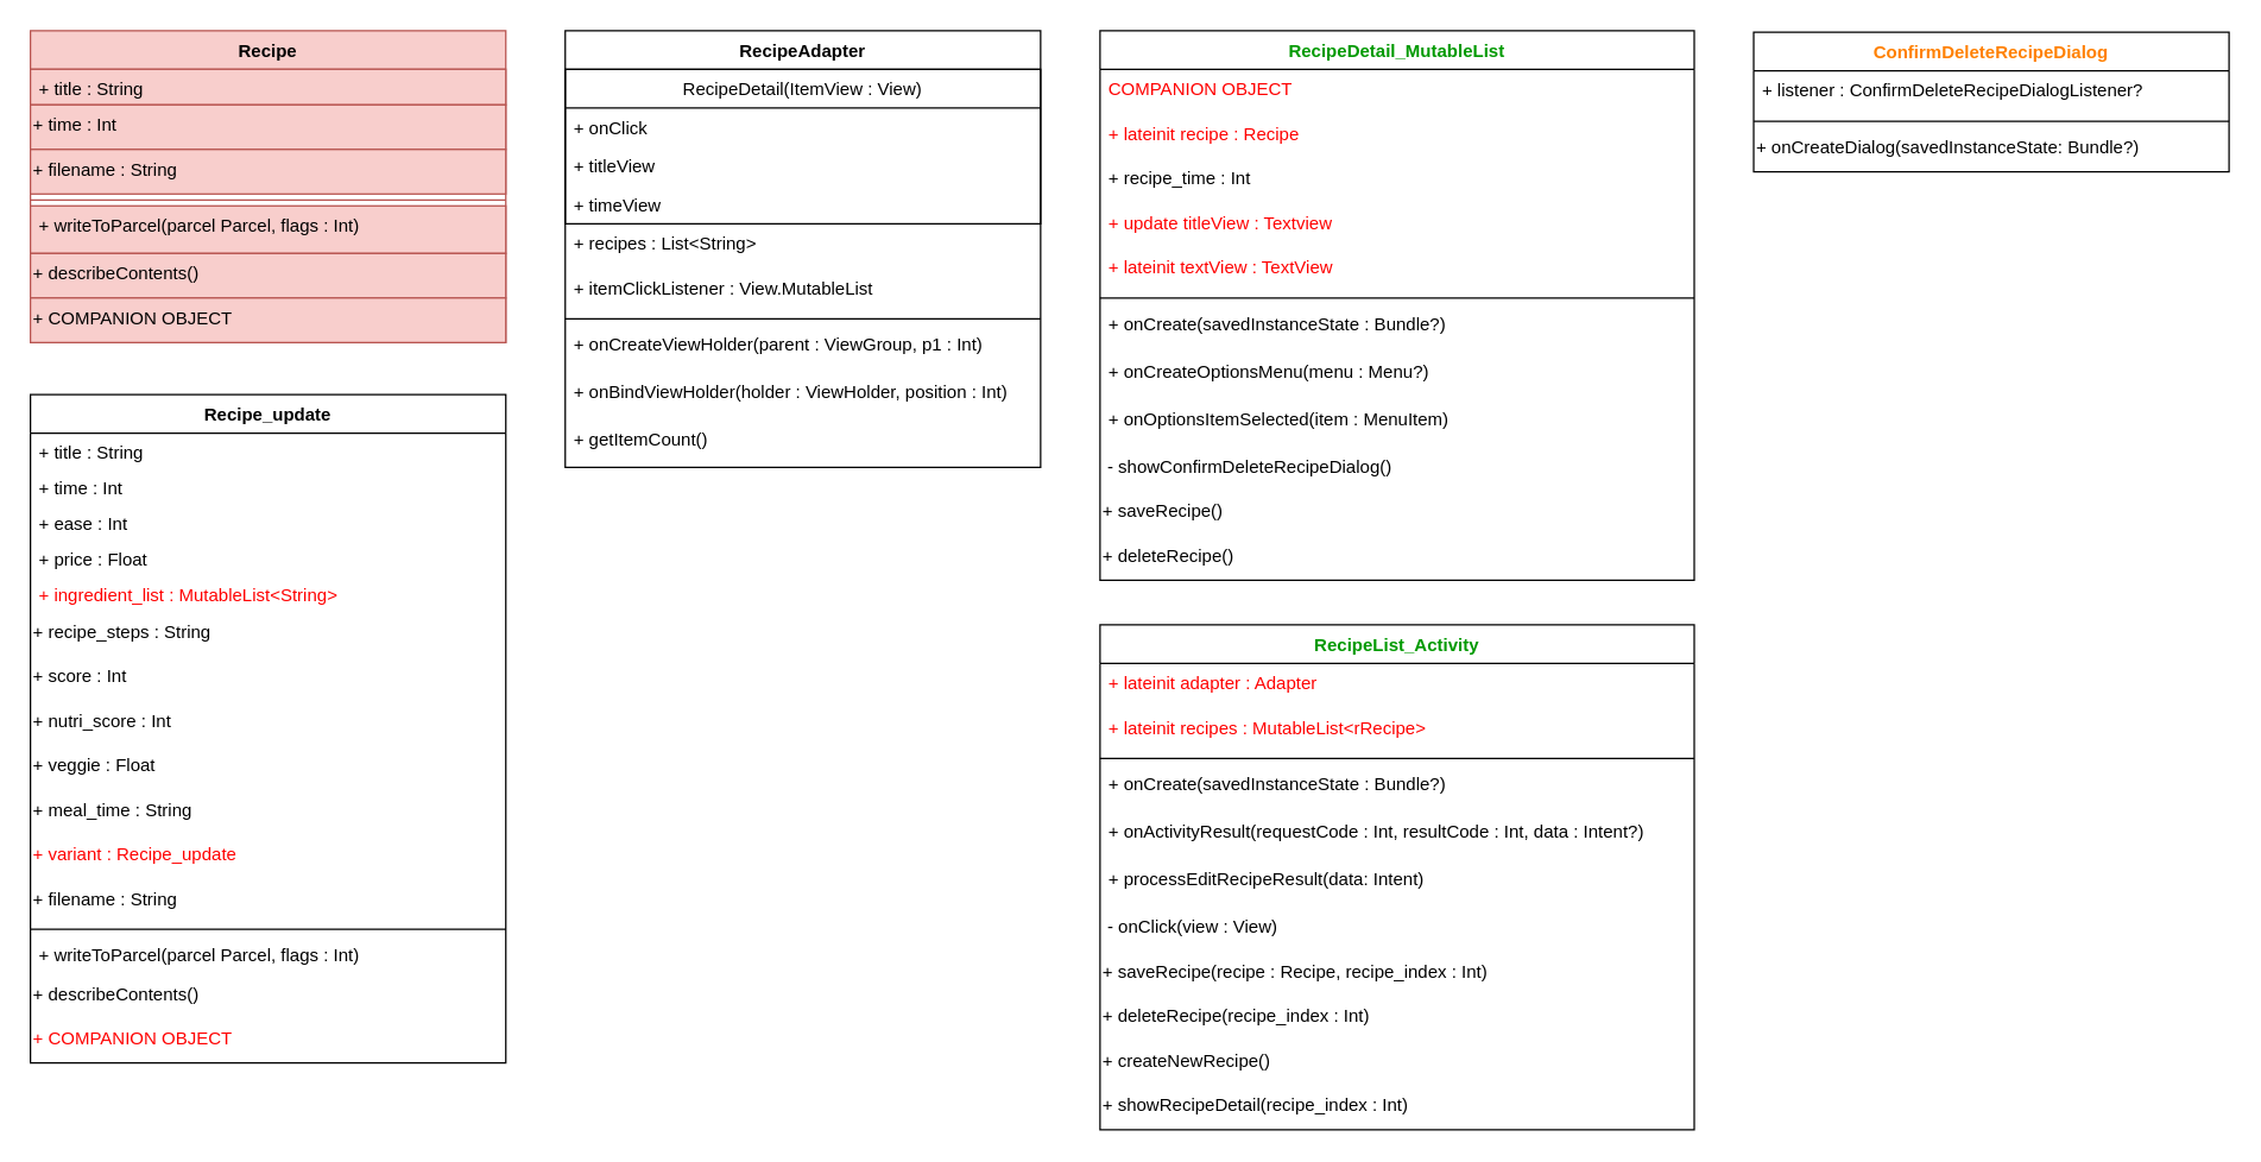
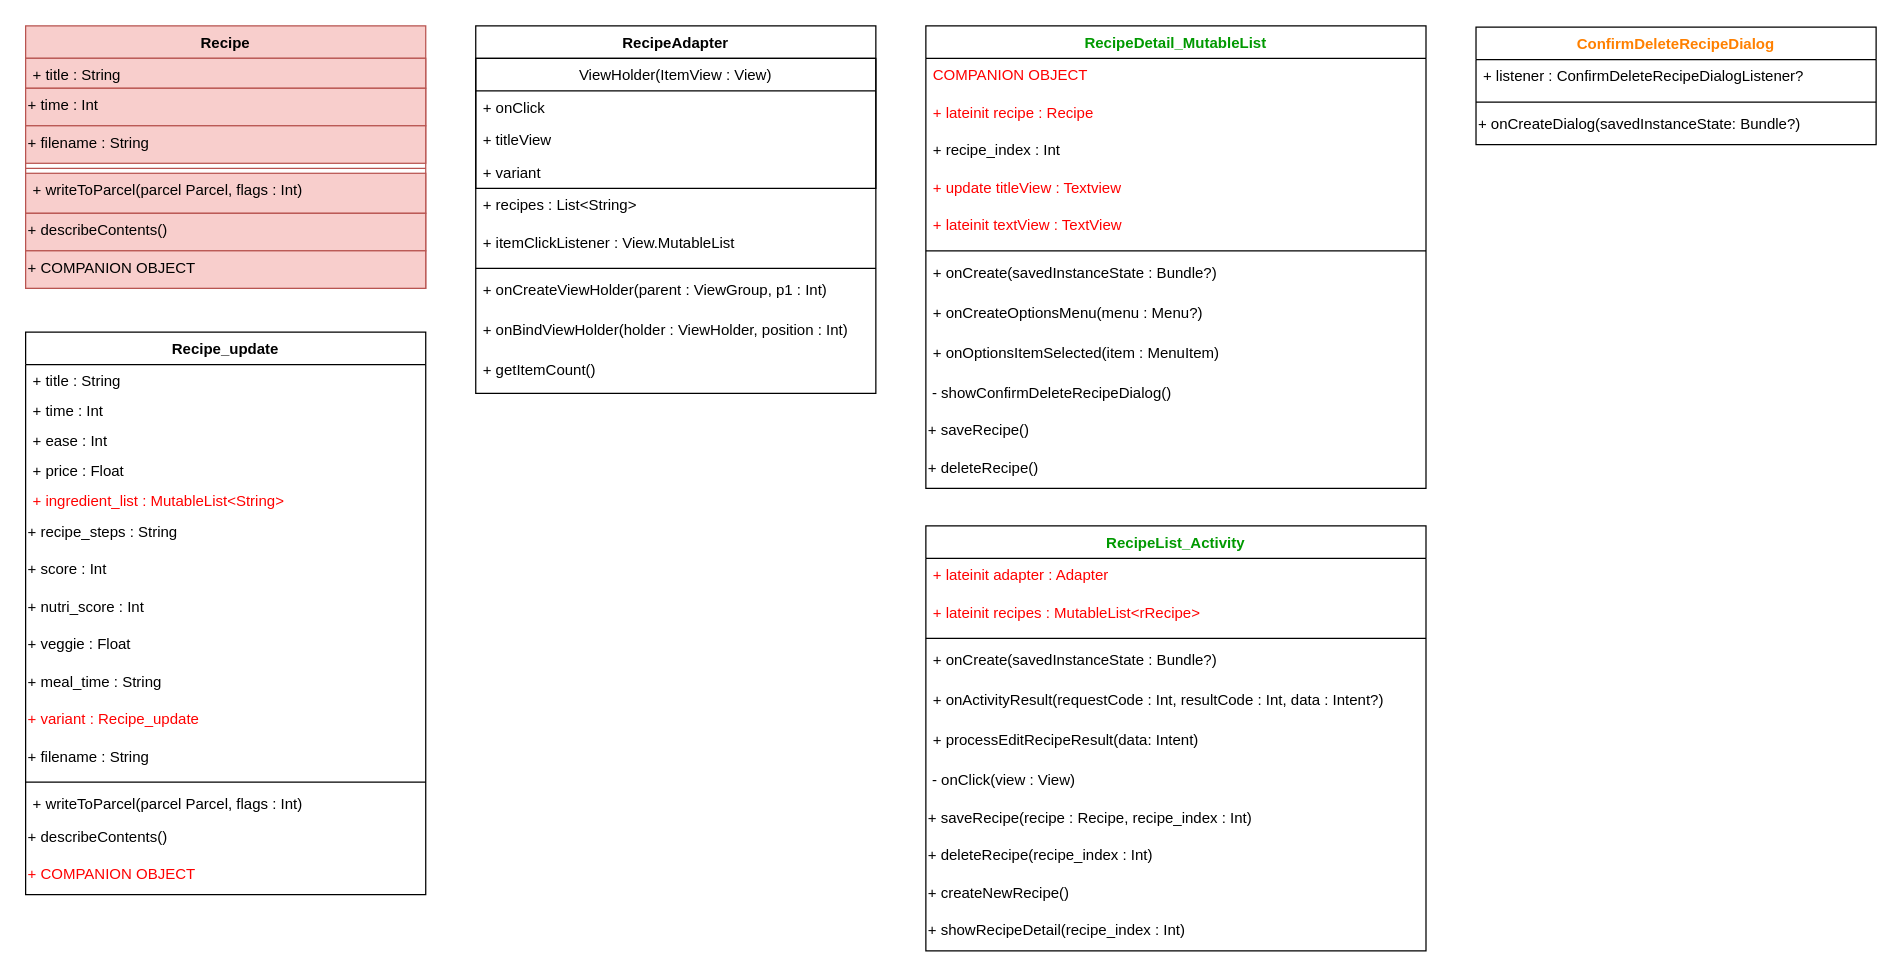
- <mxCell id="28" value="RecipeDetail(ItemView : View)" style="swimlane;fontStyle=0;childLayout=stackLayout;horizontal=1;startSize=26;fillColor=none;horizontalStack=0;resizeParent=1;resizeParentMax=0;resizeLast=0;collapsible=1;marginBottom=0;fontColor=#000000;" vertex="1" parent="27"><mxGeometry y="26" width="320" height="104" as="geometry" /></mxCell>
+ <mxCell id="28" value="ViewHolder(ItemView : View)" style="swimlane;fontStyle=0;childLayout=stackLayout;horizontal=1;startSize=26;fillColor=none;horizontalStack=0;resizeParent=1;resizeParentMax=0;resizeLast=0;collapsible=1;marginBottom=0;fontColor=#000000;" vertex="1" parent="27"><mxGeometry y="26" width="320" height="104" as="geometry" /></mxCell>
- <mxCell id="41" value="+ recipe_time : Int" style="text;strokeColor=none;fillColor=none;align=left;verticalAlign=top;spacingLeft=4;spacingRight=4;overflow=hidden;rotatable=0;points=[[0,0.5],[1,0.5]];portConstraint=eastwest;fontStyle=0;fontColor=#000000;" vertex="1" parent="38"><mxGeometry y="86" width="400" height="30" as="geometry" /></mxCell>
+ <mxCell id="41" value="+ recipe_index : Int" style="text;strokeColor=none;fillColor=none;align=left;verticalAlign=top;spacingLeft=4;spacingRight=4;overflow=hidden;rotatable=0;points=[[0,0.5],[1,0.5]];portConstraint=eastwest;fontStyle=0;fontColor=#000000;" vertex="1" parent="38"><mxGeometry y="86" width="400" height="30" as="geometry" /></mxCell>
- <mxCell id="31" value="+ timeView" style="text;strokeColor=none;fillColor=none;align=left;verticalAlign=top;spacingLeft=4;spacingRight=4;overflow=hidden;rotatable=0;points=[[0,0.5],[1,0.5]];portConstraint=eastwest;" vertex="1" parent="28"><mxGeometry y="78" width="320" height="26" as="geometry" /></mxCell>
+ <mxCell id="31" value="+ variant" style="text;strokeColor=none;fillColor=none;align=left;verticalAlign=top;spacingLeft=4;spacingRight=4;overflow=hidden;rotatable=0;points=[[0,0.5],[1,0.5]];portConstraint=eastwest;" vertex="1" parent="28"><mxGeometry y="78" width="320" height="26" as="geometry" /></mxCell>
